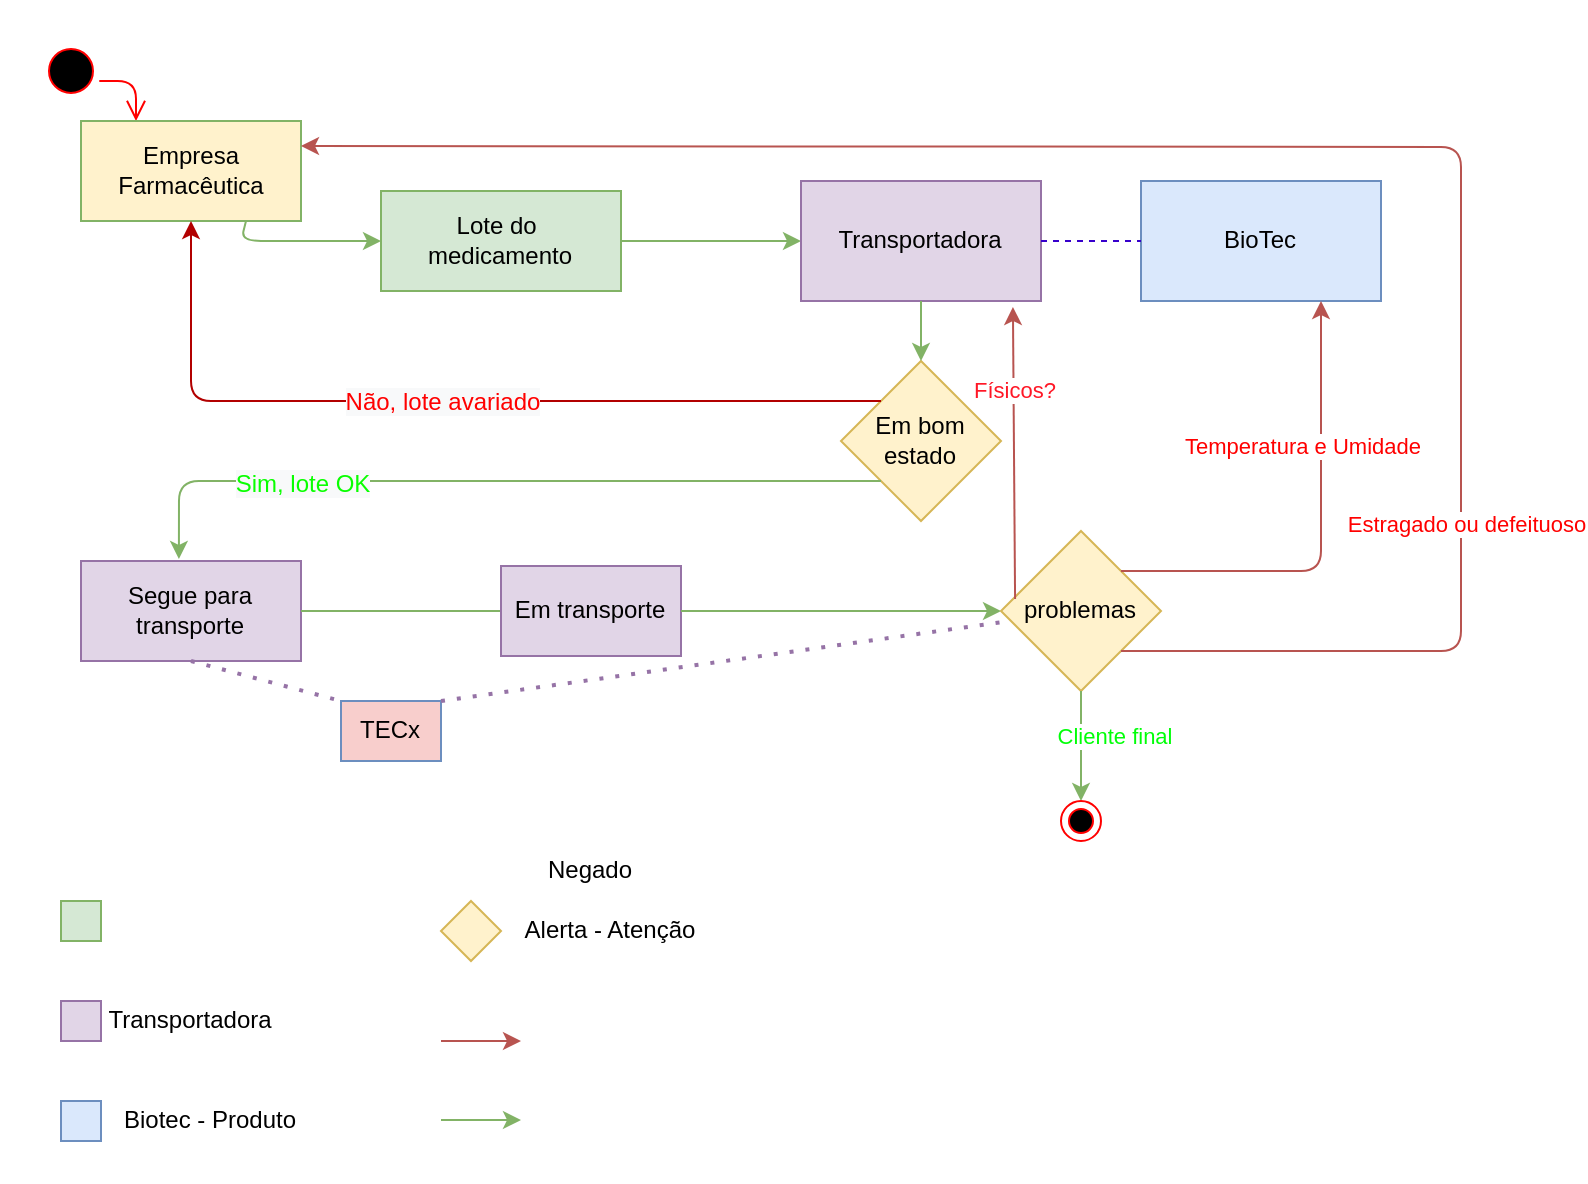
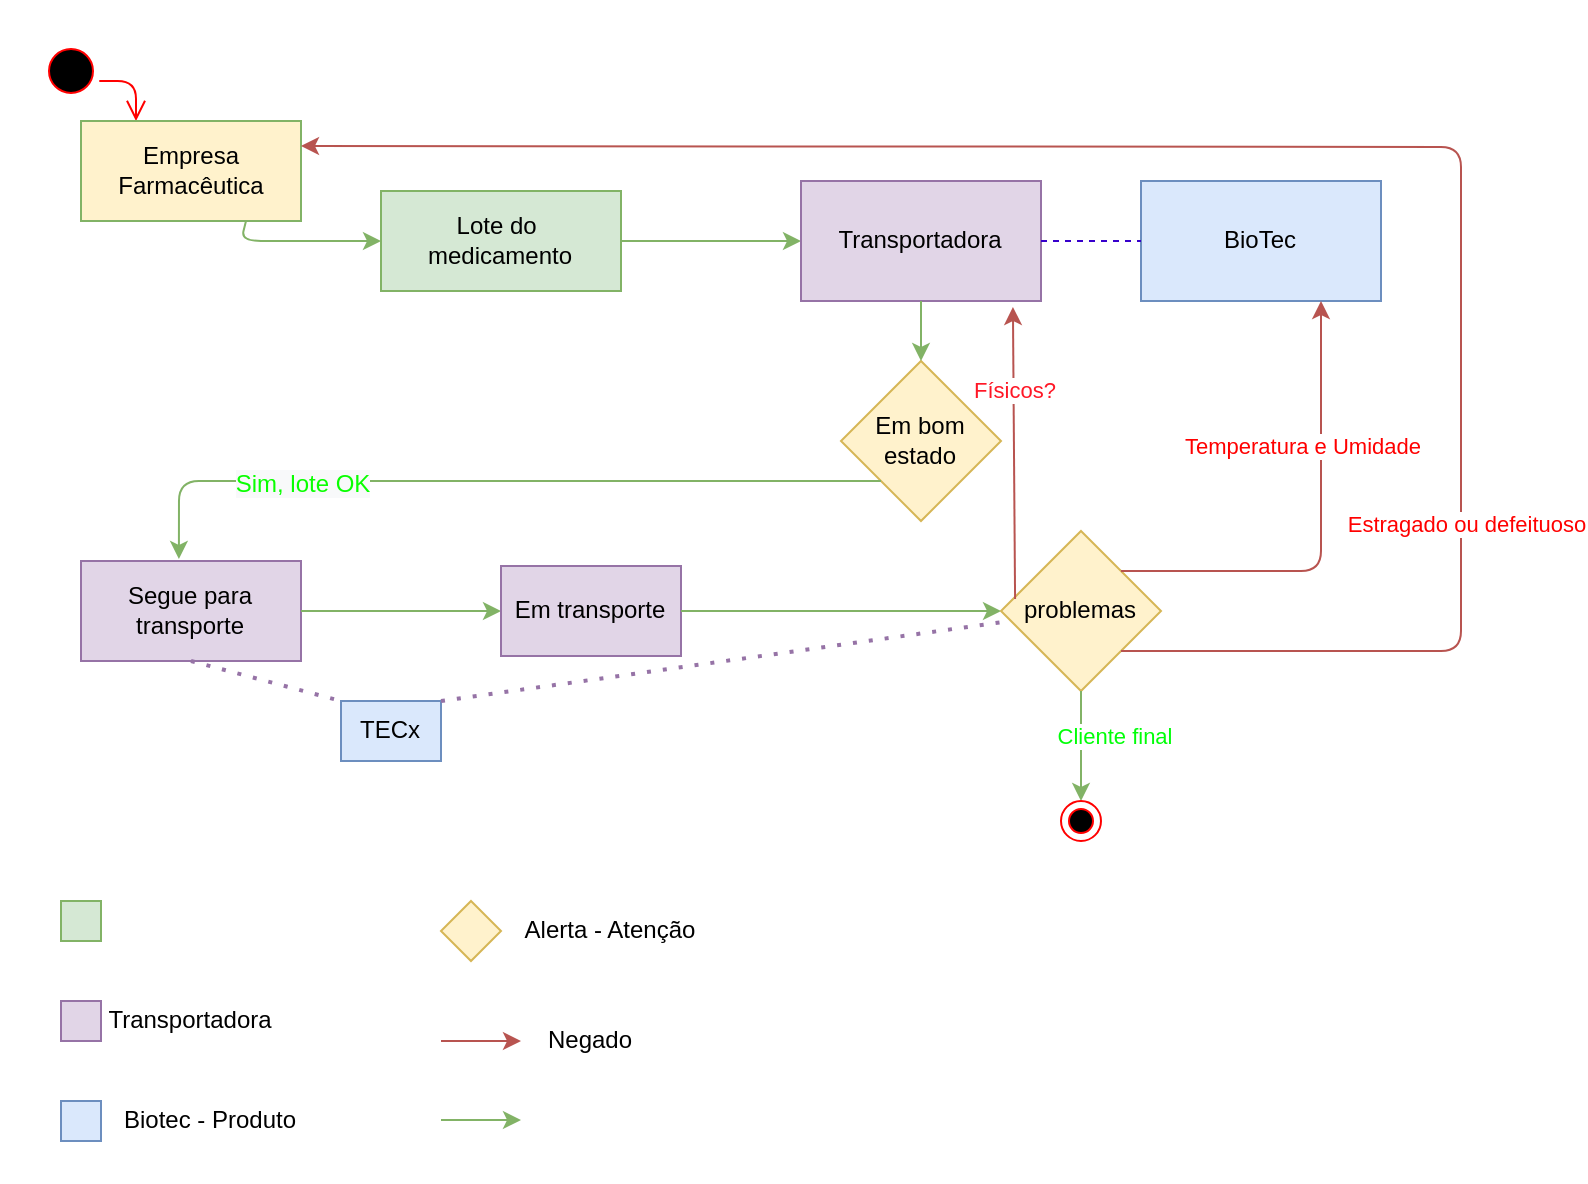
- <mxCell id="13" value="" style="endArrow=classic;html=1;exitX=0;exitY=0;exitDx=0;exitDy=0;entryX=0.5;entryY=1;entryDx=0;entryDy=0;fillColor=#e51400;strokeColor=#B20000;" edge="1" parent="1" source="11" target="4"><mxGeometry width="50" height="50" relative="1" as="geometry"><mxPoint x="400" y="260" as="sourcePoint" /><mxPoint x="180" y="200" as="targetPoint" /><Array as="points"><mxPoint x="95" y="200" /></Array></mxGeometry></mxCell>
- <mxCell id="14" value="&lt;span style=&quot;color: rgb(255 , 0 , 0) ; font-size: 12px ; background-color: rgb(248 , 249 , 250)&quot;&gt;Não, lote avariado&lt;/span&gt;" style="edgeLabel;html=1;align=center;verticalAlign=middle;resizable=0;points=[];" vertex="1" connectable="0" parent="13"><mxGeometry x="-0.269" relative="1" as="geometry"><mxPoint x="-61" as="offset" /></mxGeometry></mxCell>
- <mxCell id="20" value="" style="endArrow=none;html=1;exitX=1;exitY=0.5;exitDx=0;exitDy=0;entryX=0;entryY=0.5;entryDx=0;entryDy=0;fillColor=#d5e8d4;strokeColor=#82b366;" edge="1" parent="1" source="17" target="21"><mxGeometry width="50" height="50" relative="1" as="geometry"><mxPoint x="410" y="360" as="sourcePoint" /><mxPoint x="250" y="305" as="targetPoint" /></mxGeometry></mxCell>
+ <mxCell id="20" value="" style="endArrow=classic;html=1;exitX=1;exitY=0.5;exitDx=0;exitDy=0;entryX=0;entryY=0.5;entryDx=0;entryDy=0;fillColor=#d5e8d4;strokeColor=#82b366;" edge="1" parent="1" source="17" target="21"><mxGeometry width="50" height="50" relative="1" as="geometry"><mxPoint x="410" y="360" as="sourcePoint" /><mxPoint x="250" y="305" as="targetPoint" /></mxGeometry></mxCell>
- <mxCell id="18" value="TECx" style="rounded=0;whiteSpace=wrap;html=1;fillColor=#f8cecc;strokeColor=#6c8ebf;" vertex="1" parent="1"><mxGeometry x="170" y="350" width="50" height="30" as="geometry" /></mxCell>
+ <mxCell id="18" value="TECx" style="rounded=0;whiteSpace=wrap;html=1;fillColor=#dae8fc;strokeColor=#6c8ebf;" vertex="1" parent="1"><mxGeometry x="170" y="350" width="50" height="30" as="geometry" /></mxCell>
- <mxCell id="43" value="Negado" style="text;html=1;strokeColor=none;fillColor=none;align=center;verticalAlign=middle;whiteSpace=wrap;rounded=0;" vertex="1" parent="1"><mxGeometry x="275" y="425" width="40" height="20" as="geometry" /></mxCell>
+ <mxCell id="43" value="Negado" style="text;html=1;strokeColor=none;fillColor=none;align=center;verticalAlign=middle;whiteSpace=wrap;rounded=0;" vertex="1" parent="1"><mxGeometry x="275" y="510" width="40" height="20" as="geometry" /></mxCell>
